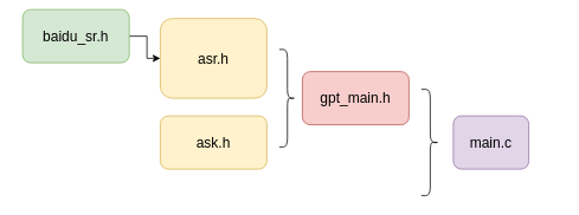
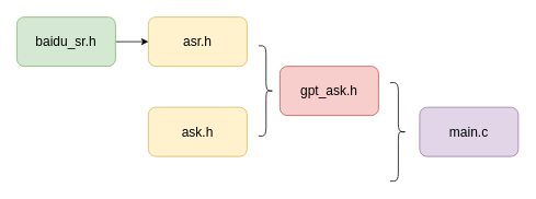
- <mxCell id="5" value="baidu_sr.h" style="rounded=1;whiteSpace=wrap;html=1;fillColor=#d5e8d4;strokeColor=#82b366;fontSize=16;" parent="1" vertex="1"><mxGeometry x="25" y="10" width="120" height="60" as="geometry" /></mxCell>
+ <mxCell id="5" value="baidu_sr.h" style="rounded=1;whiteSpace=wrap;html=1;fillColor=#d5e8d4;strokeColor=#82b366;fontSize=16;" parent="1" vertex="1"><mxGeometry x="20" y="20" width="120" height="60" as="geometry" /></mxCell>
- <mxCell id="2" value="asr.h" style="rounded=1;whiteSpace=wrap;html=1;fillColor=#fff2cc;strokeColor=#d6b656;fontSize=16;" parent="1" vertex="1"><mxGeometry x="180" y="20" width="120" height="90" as="geometry" /></mxCell>
+ <mxCell id="2" value="asr.h" style="rounded=1;whiteSpace=wrap;html=1;fillColor=#fff2cc;strokeColor=#d6b656;fontSize=16;" parent="1" vertex="1"><mxGeometry x="180" y="20" width="120" height="60" as="geometry" /></mxCell>
- <mxCell id="6" value="gpt_main.h" style="rounded=1;whiteSpace=wrap;html=1;fillColor=#f8cecc;strokeColor=#b85450;fontSize=16;" parent="1" vertex="1"><mxGeometry x="340" y="80" width="120" height="60" as="geometry" /></mxCell>
+ <mxCell id="6" value="gpt_ask.h" style="rounded=1;whiteSpace=wrap;html=1;fillColor=#f8cecc;strokeColor=#b85450;fontSize=16;" parent="1" vertex="1"><mxGeometry x="340" y="80" width="120" height="60" as="geometry" /></mxCell>
- <mxCell id="8" value="main.c" style="rounded=1;whiteSpace=wrap;html=1;fillColor=#e1d5e7;strokeColor=#9673a6;fontSize=16;" parent="1" vertex="1"><mxGeometry x="510" y="130" width="85" height="60" as="geometry" /></mxCell>
+ <mxCell id="8" value="main.c" style="rounded=1;whiteSpace=wrap;html=1;fillColor=#e1d5e7;strokeColor=#9673a6;fontSize=16;" parent="1" vertex="1"><mxGeometry x="510" y="130" width="120" height="60" as="geometry" /></mxCell>
